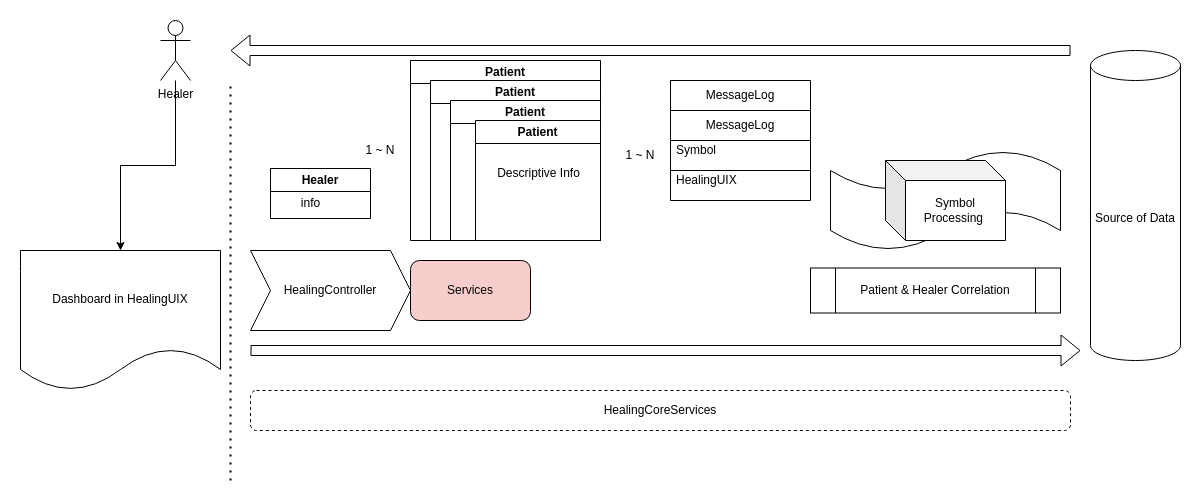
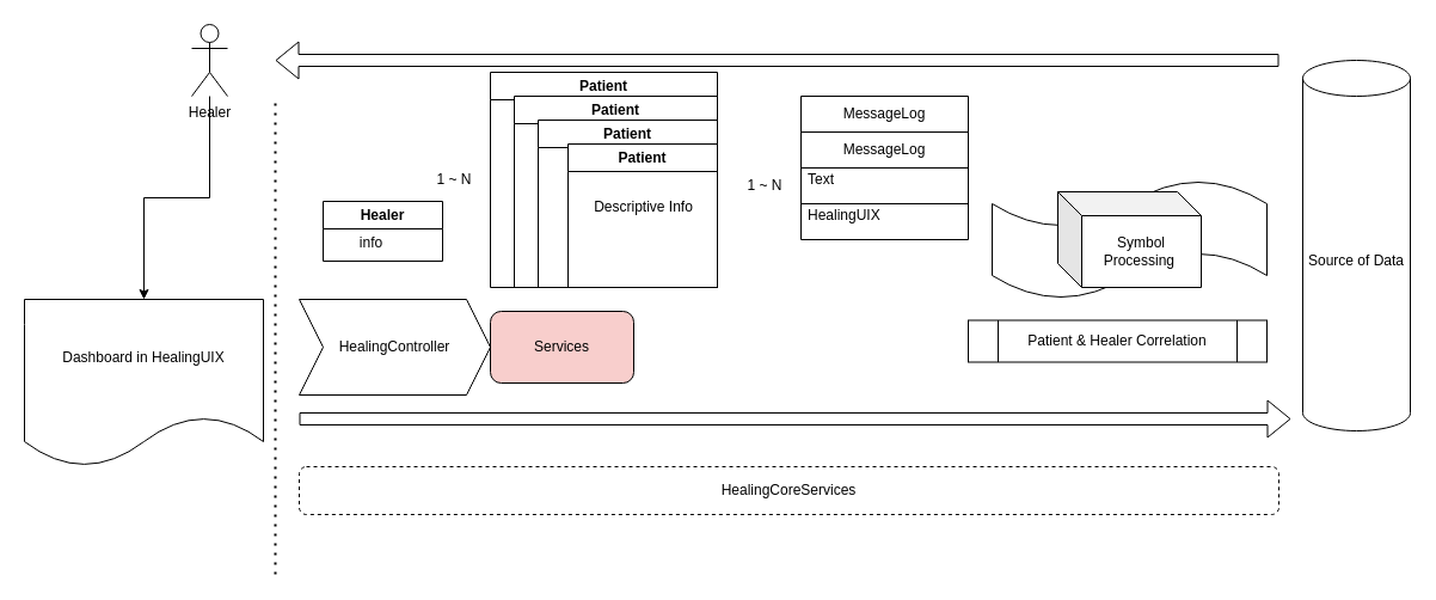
- <mxCell id="23" value="Symbol&lt;div&gt;&lt;br&gt;&lt;/div&gt;" style="text;strokeColor=none;fillColor=none;align=left;verticalAlign=middle;spacingLeft=4;spacingRight=4;overflow=hidden;points=[[0,0.5],[1,0.5]];portConstraint=eastwest;rotatable=0;whiteSpace=wrap;html=1;" vertex="1" parent="22"><mxGeometry y="30" width="140" height="30" as="geometry" /></mxCell>
+ <mxCell id="23" value="Text&lt;div&gt;&lt;br&gt;&lt;/div&gt;" style="text;strokeColor=none;fillColor=none;align=left;verticalAlign=middle;spacingLeft=4;spacingRight=4;overflow=hidden;points=[[0,0.5],[1,0.5]];portConstraint=eastwest;rotatable=0;whiteSpace=wrap;html=1;" vertex="1" parent="22"><mxGeometry y="30" width="140" height="30" as="geometry" /></mxCell>
- <mxCell id="20" value="Patient &amp;amp; Healer Correlation" style="shape=process;whiteSpace=wrap;html=1;backgroundOutline=1;" vertex="1" parent="1"><mxGeometry x="810" y="267.5" width="250" height="45" as="geometry" /></mxCell>
+ <mxCell id="20" value="Patient &amp;amp; Healer Correlation" style="shape=process;whiteSpace=wrap;html=1;backgroundOutline=1;" vertex="1" parent="1"><mxGeometry x="810" y="267.5" width="250" height="35" as="geometry" /></mxCell>
